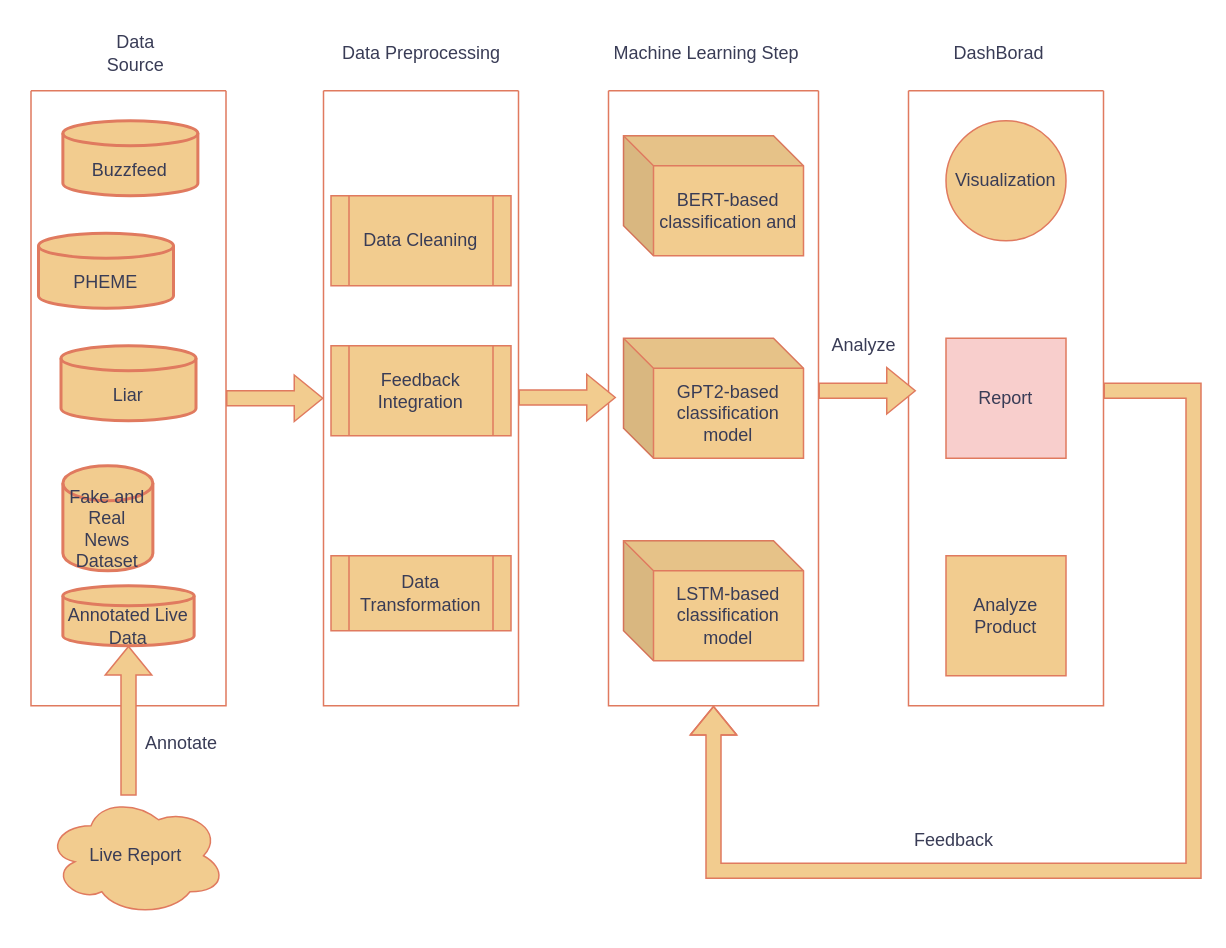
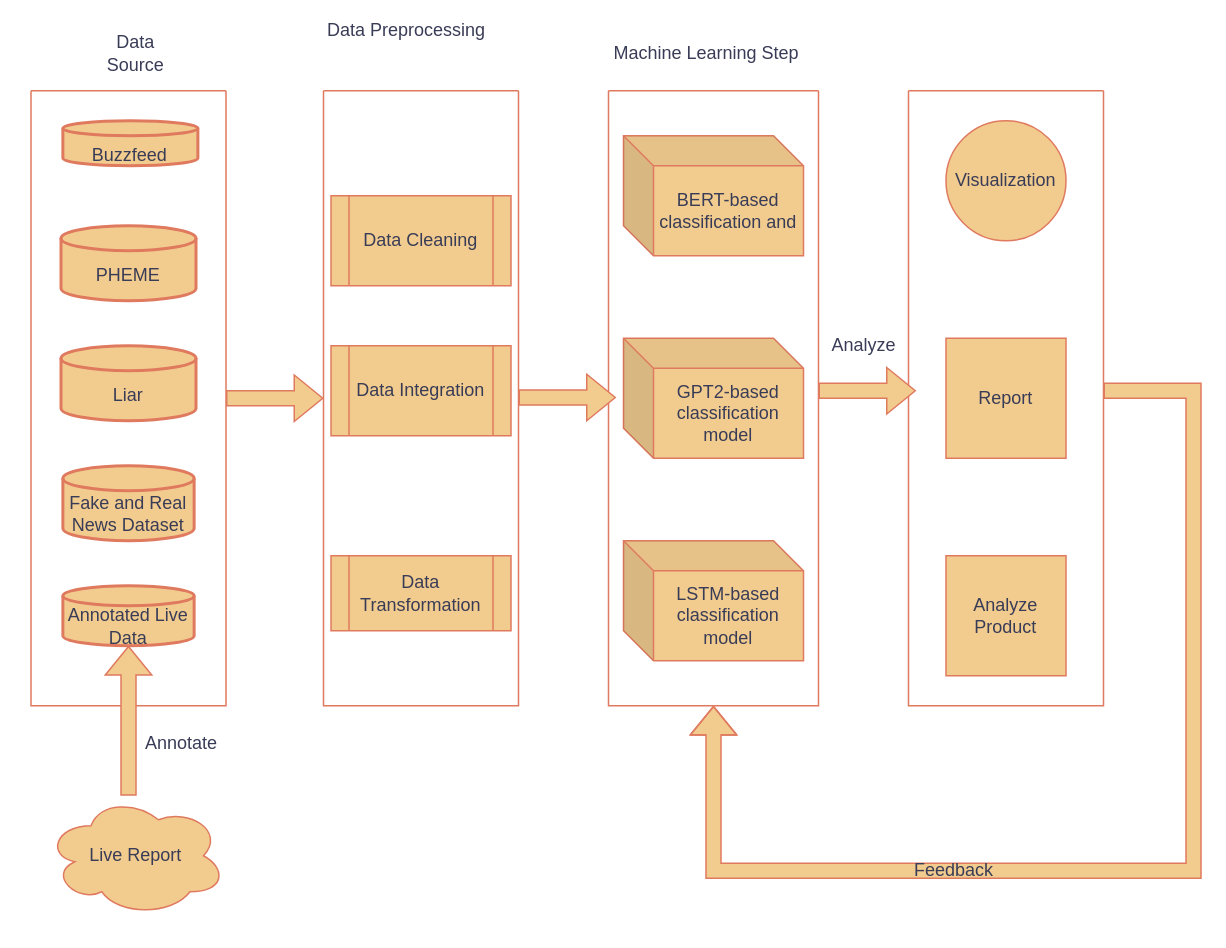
- <mxCell id="3" value="Data Preprocessing" style="text;html=1;align=center;verticalAlign=middle;resizable=0;points=[];autosize=1;strokeColor=none;fillColor=none;labelBackgroundColor=none;fontColor=#393C56;" parent="1" vertex="1"><mxGeometry x="215" y="20" width="130" height="30" as="geometry" /></mxCell>
+ <mxCell id="3" value="Data Preprocessing" style="text;html=1;align=center;verticalAlign=middle;resizable=0;points=[];autosize=1;strokeColor=none;fillColor=none;labelBackgroundColor=none;fontColor=#393C56;" parent="1" vertex="1"><mxGeometry x="205" y="5" width="130" height="30" as="geometry" /></mxCell>
- <mxCell id="5" value="DashBorad" style="text;html=1;align=center;verticalAlign=middle;resizable=0;points=[];autosize=1;strokeColor=none;fillColor=none;labelBackgroundColor=none;fontColor=#393C56;" parent="1" vertex="1"><mxGeometry x="625" y="20" width="80" height="30" as="geometry" /></mxCell>
- <mxCell id="7" value="&lt;br&gt;Buzzfeed" style="strokeWidth=2;html=1;shape=mxgraph.flowchart.database;whiteSpace=wrap;strokeColor=#E07A5F;fontColor=#393C56;fillColor=#F2CC8F;" parent="6" vertex="1"><mxGeometry x="21.25" y="20" width="90" height="50" as="geometry" /></mxCell>
+ <mxCell id="7" value="&lt;br&gt;Buzzfeed" style="strokeWidth=2;html=1;shape=mxgraph.flowchart.database;whiteSpace=wrap;strokeColor=#E07A5F;fontColor=#393C56;fillColor=#F2CC8F;" parent="6" vertex="1"><mxGeometry x="21.25" y="20" width="90" height="30" as="geometry" /></mxCell>
- <mxCell id="9" value="&lt;br&gt;PHEME" style="strokeWidth=2;html=1;shape=mxgraph.flowchart.database;whiteSpace=wrap;strokeColor=#E07A5F;fontColor=#393C56;fillColor=#F2CC8F;" vertex="1" parent="6"><mxGeometry x="5" y="95" width="90" height="50" as="geometry" /></mxCell>
+ <mxCell id="9" value="&lt;br&gt;PHEME" style="strokeWidth=2;html=1;shape=mxgraph.flowchart.database;whiteSpace=wrap;strokeColor=#E07A5F;fontColor=#393C56;fillColor=#F2CC8F;" vertex="1" parent="6"><mxGeometry x="20" y="90" width="90" height="50" as="geometry" /></mxCell>
- <mxCell id="14" value="Feedback Integration" style="shape=process;whiteSpace=wrap;html=1;backgroundOutline=1;strokeColor=#E07A5F;fontColor=#393C56;fillColor=#F2CC8F;" parent="12" vertex="1"><mxGeometry x="5" y="170" width="120" height="60" as="geometry" /></mxCell>
+ <mxCell id="14" value="Data Integration" style="shape=process;whiteSpace=wrap;html=1;backgroundOutline=1;strokeColor=#E07A5F;fontColor=#393C56;fillColor=#F2CC8F;" parent="12" vertex="1"><mxGeometry x="5" y="170" width="120" height="60" as="geometry" /></mxCell>
- <mxCell id="22" value="Report" style="whiteSpace=wrap;html=1;aspect=fixed;strokeColor=#E07A5F;fontColor=#393C56;fillColor=#f8cecc;" parent="20" vertex="1"><mxGeometry x="25" y="165" width="80" height="80" as="geometry" /></mxCell>
+ <mxCell id="22" value="Report" style="whiteSpace=wrap;html=1;aspect=fixed;strokeColor=#E07A5F;fontColor=#393C56;fillColor=#F2CC8F;" parent="20" vertex="1"><mxGeometry x="25" y="165" width="80" height="80" as="geometry" /></mxCell>
- <mxCell id="10" value="&lt;br&gt;Fake and Real News Dataset" style="strokeWidth=2;html=1;shape=mxgraph.flowchart.database;whiteSpace=wrap;strokeColor=#E07A5F;fontColor=#393C56;fillColor=#F2CC8F;" vertex="1" parent="6"><mxGeometry x="21.25" y="250" width="60" height="70" as="geometry" /></mxCell>
+ <mxCell id="10" value="&lt;br&gt;Fake and Real News Dataset" style="strokeWidth=2;html=1;shape=mxgraph.flowchart.database;whiteSpace=wrap;strokeColor=#E07A5F;fontColor=#393C56;fillColor=#F2CC8F;" vertex="1" parent="6"><mxGeometry x="21.25" y="250" width="87.5" height="50" as="geometry" /></mxCell>
- <mxCell id="28" value="Feedback" style="text;html=1;align=center;verticalAlign=middle;resizable=0;points=[];autosize=1;strokeColor=none;fillColor=none;fontColor=#393C56;" parent="1" vertex="1"><mxGeometry x="595" y="545" width="80" height="30" as="geometry" /></mxCell>
+ <mxCell id="28" value="Feedback" style="text;html=1;align=center;verticalAlign=middle;resizable=0;points=[];autosize=1;strokeColor=none;fillColor=none;fontColor=#393C56;" parent="1" vertex="1"><mxGeometry x="595" y="565" width="80" height="30" as="geometry" /></mxCell>
